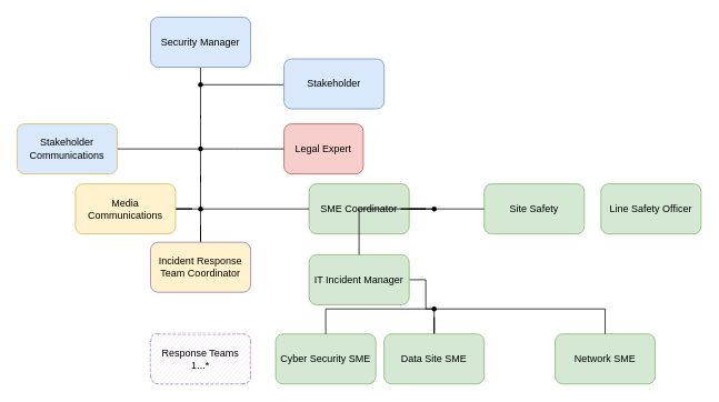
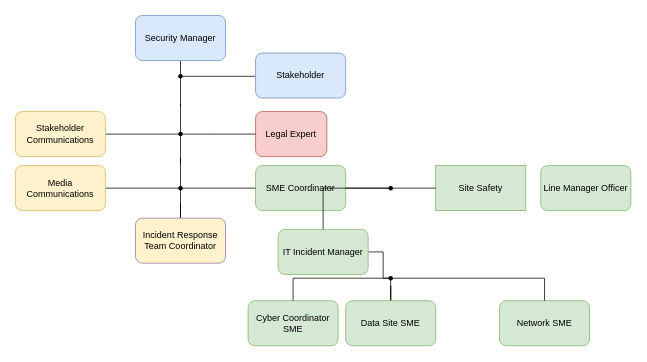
- <mxCell id="7" value="Stakeholder Communications" style="rounded=1;whiteSpace=wrap;html=1;fillColor=#dae8fc;strokeColor=#d6b656;" vertex="1" parent="1"><mxGeometry x="20" y="148" width="120" height="60" as="geometry" /></mxCell>
+ <mxCell id="7" value="Stakeholder Communications" style="rounded=1;whiteSpace=wrap;html=1;fillColor=#fff2cc;strokeColor=#d6b656;" vertex="1" parent="1"><mxGeometry x="20" y="148" width="120" height="60" as="geometry" /></mxCell>
- <mxCell id="9" value="Media Communications" style="rounded=1;whiteSpace=wrap;html=1;fillColor=#fff2cc;strokeColor=#d6b656;" vertex="1" parent="1"><mxGeometry x="90" y="220" width="120" height="60" as="geometry" /></mxCell>
+ <mxCell id="9" value="Media Communications" style="rounded=1;whiteSpace=wrap;html=1;fillColor=#fff2cc;strokeColor=#d6b656;" vertex="1" parent="1"><mxGeometry x="20" y="220" width="120" height="60" as="geometry" /></mxCell>
- <mxCell id="10" value="SME Coordinator" style="rounded=1;whiteSpace=wrap;html=1;fillColor=#d5e8d4;strokeColor=#82b366;" vertex="1" parent="1"><mxGeometry x="370" y="220" width="120" height="60" as="geometry" /></mxCell>
+ <mxCell id="10" value="SME Coordinator" style="rounded=1;whiteSpace=wrap;html=1;fillColor=#d5e8d4;strokeColor=#82b366;" vertex="1" parent="1"><mxGeometry x="340" y="220" width="120" height="60" as="geometry" /></mxCell>
- <mxCell id="25" value="Site Safety" style="rounded=1;whiteSpace=wrap;html=1;fillColor=#d5e8d4;strokeColor=#82b366;" vertex="1" parent="1"><mxGeometry x="580" y="220" width="120" height="60" as="geometry" /></mxCell>
+ <mxCell id="25" value="Site Safety" style="whiteSpace=wrap;html=1;fillColor=#d5e8d4;strokeColor=#82b366;rounded=0;" vertex="1" parent="1"><mxGeometry x="580" y="220" width="120" height="60" as="geometry" /></mxCell>
- <mxCell id="17" value="Line Safety Officer" style="rounded=1;whiteSpace=wrap;html=1;fillColor=#d5e8d4;strokeColor=#82b366;" vertex="1" parent="1"><mxGeometry x="720" y="220" width="120" height="60" as="geometry" /></mxCell>
+ <mxCell id="17" value="Line Manager Officer" style="rounded=1;whiteSpace=wrap;html=1;fillColor=#d5e8d4;strokeColor=#82b366;" vertex="1" parent="1"><mxGeometry x="720" y="220" width="120" height="60" as="geometry" /></mxCell>
- <mxCell id="36" value="&lt;div&gt;Response Teams&lt;/div&gt;&lt;div&gt;1...*&lt;br&gt;&lt;/div&gt;" style="rounded=1;whiteSpace=wrap;html=1;fillColor=#e1d5e7;strokeColor=#9673a6;opacity=50;dashed=1;sketch=1;" vertex="1" parent="1"><mxGeometry x="180" y="400" width="120" height="60" as="geometry" /></mxCell>
- <mxCell id="30" value="Cyber Security SME" style="rounded=1;whiteSpace=wrap;html=1;fillColor=#d5e8d4;strokeColor=#82b366;" vertex="1" parent="1"><mxGeometry x="330" y="400" width="120" height="60" as="geometry" /></mxCell>
+ <mxCell id="30" value="Cyber Coordinator SME" style="rounded=1;whiteSpace=wrap;html=1;fillColor=#d5e8d4;strokeColor=#82b366;" vertex="1" parent="1"><mxGeometry x="330" y="400" width="120" height="60" as="geometry" /></mxCell>
